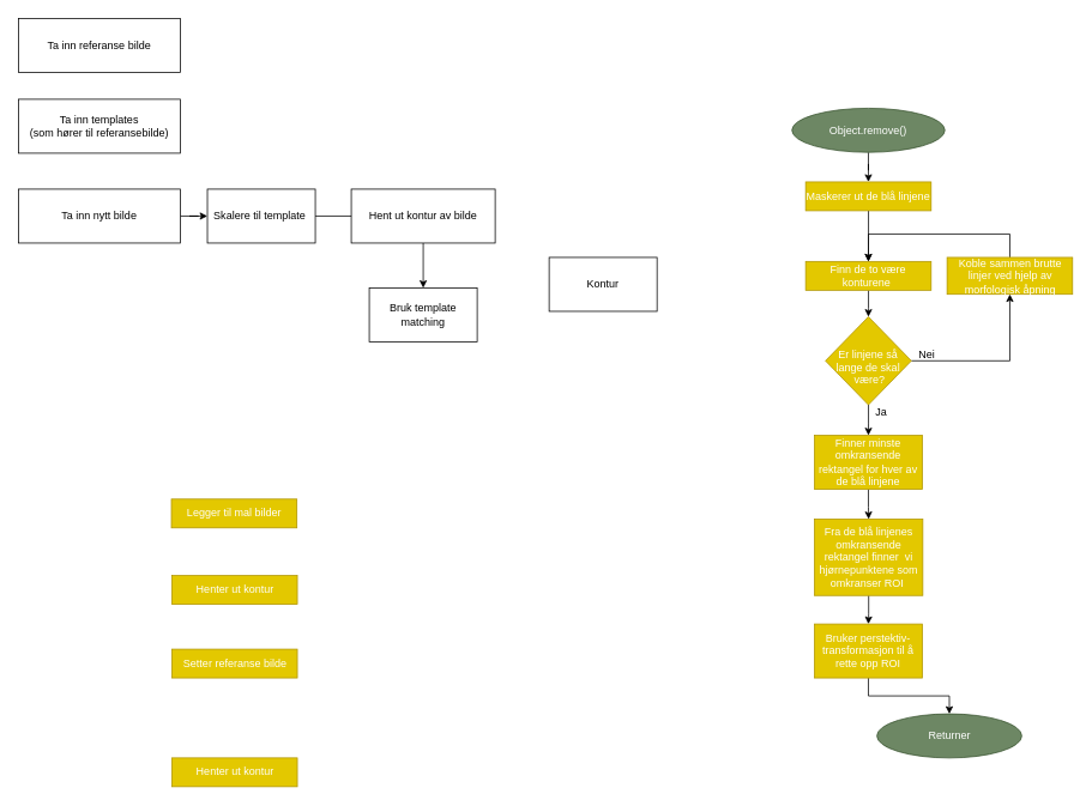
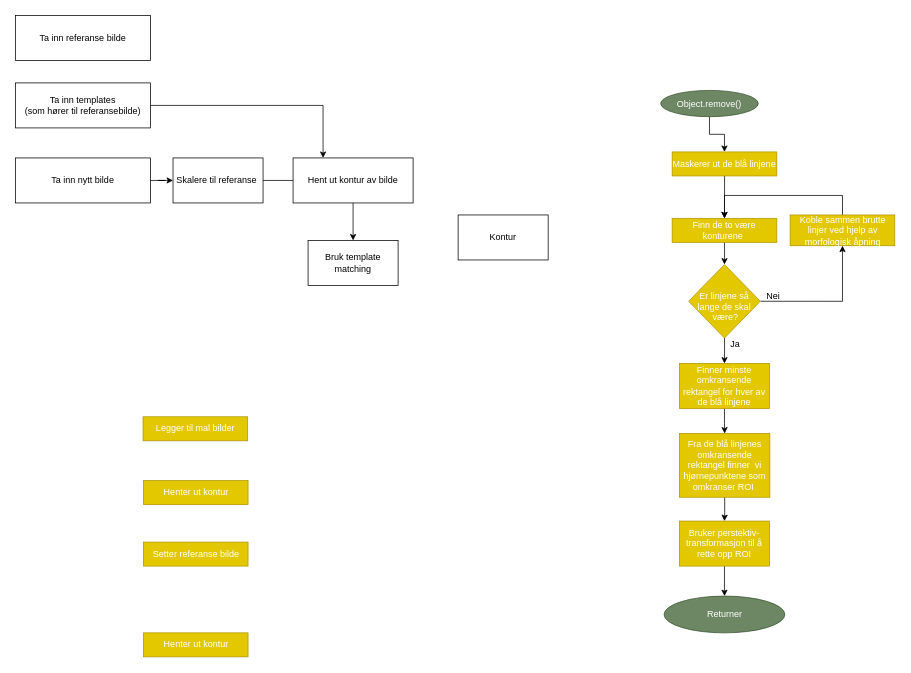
+ <mxCell id="5" style="edgeStyle=orthogonalEdgeStyle;rounded=0;orthogonalLoop=1;jettySize=auto;html=1;entryX=0.25;entryY=0;entryDx=0;entryDy=0;" parent="1" source="6" target="8" edge="1"><mxGeometry relative="1" as="geometry" /></mxCell>
- <mxCell id="14" value="Object.remove()" style="ellipse;whiteSpace=wrap;html=1;fillColor=#6d8764;strokeColor=#3A5431;fontColor=#ffffff;" vertex="1" parent="1"><mxGeometry x="880" y="120" width="170" height="49" as="geometry" /></mxCell>
+ <mxCell id="14" value="Object.remove()" style="ellipse;whiteSpace=wrap;html=1;fillColor=#6d8764;strokeColor=#3A5431;fontColor=#ffffff;" vertex="1" parent="1"><mxGeometry x="880" y="120" width="130" height="35" as="geometry" /></mxCell>
- <mxCell id="10" value="Skalere til template&amp;nbsp;" style="whiteSpace=wrap;html=1;" parent="1" vertex="1"><mxGeometry x="230" y="210" width="120" height="60" as="geometry" /></mxCell>
+ <mxCell id="10" value="Skalere til referanse&amp;nbsp;" style="whiteSpace=wrap;html=1;" parent="1" vertex="1"><mxGeometry x="230" y="210" width="120" height="60" as="geometry" /></mxCell>
- <mxCell id="32" value="Returner" style="ellipse;whiteSpace=wrap;html=1;fillColor=#6d8764;strokeColor=#3A5431;fontColor=#ffffff;" vertex="1" parent="1"><mxGeometry x="974.5" y="794" width="161" height="49" as="geometry" /></mxCell>
+ <mxCell id="32" value="Returner" style="ellipse;whiteSpace=wrap;html=1;fillColor=#6d8764;strokeColor=#3A5431;fontColor=#ffffff;" vertex="1" parent="1"><mxGeometry x="884.5" y="794" width="161" height="49" as="geometry" /></mxCell>
